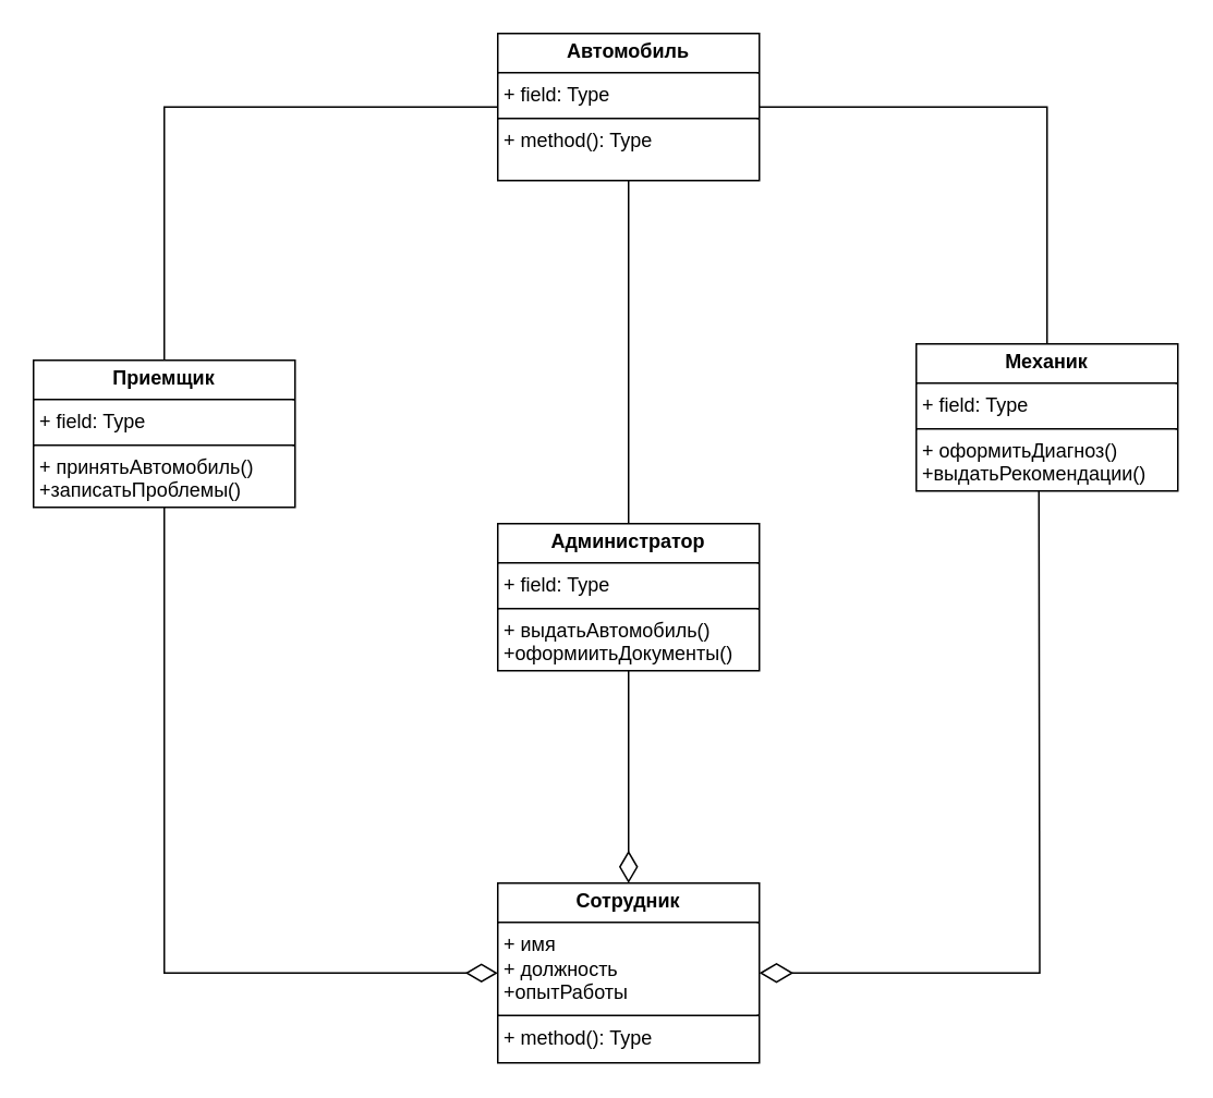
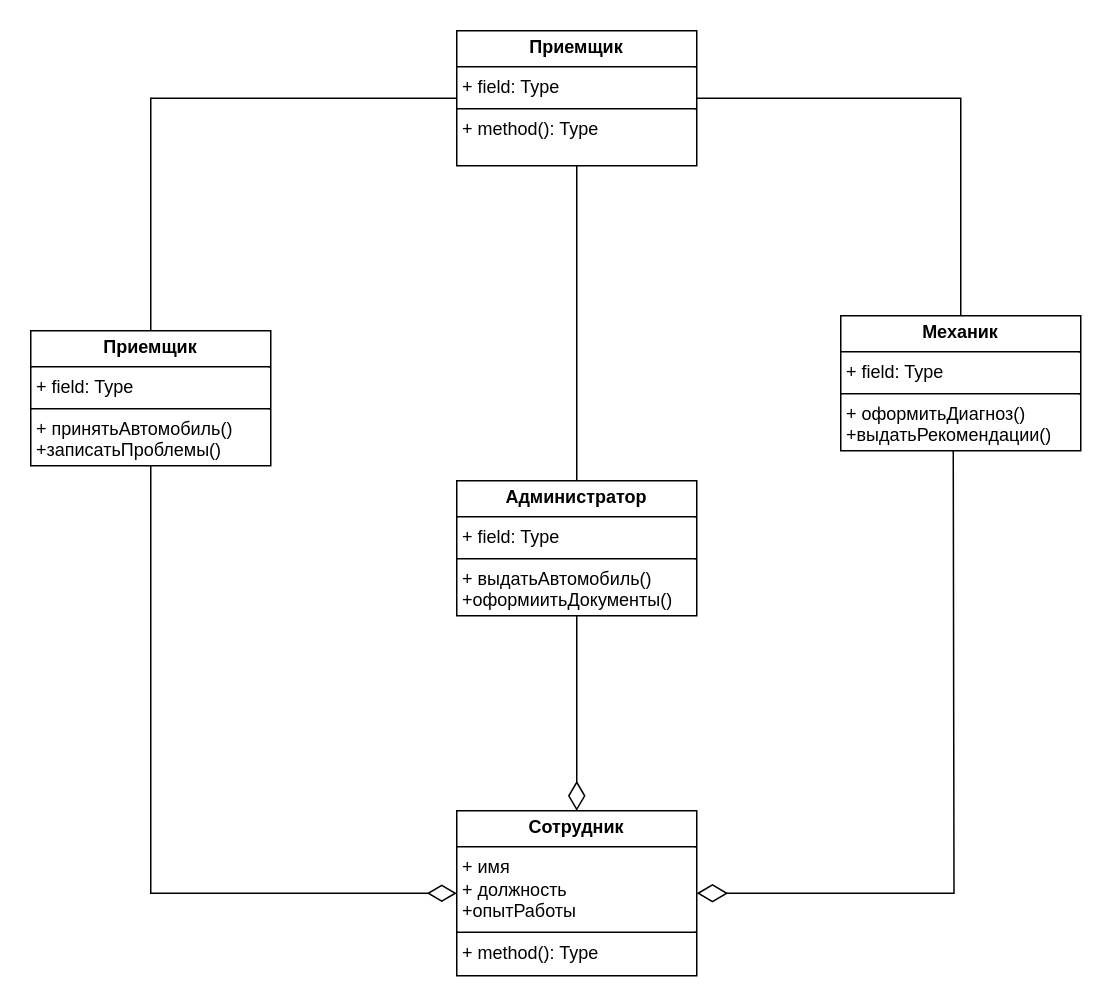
- <mxCell id="9" value="&lt;p style=&quot;margin:0px;margin-top:4px;text-align:center;&quot;&gt;&lt;b&gt;Автомобиль&lt;/b&gt;&lt;/p&gt;&lt;hr size=&quot;1&quot; style=&quot;border-style:solid;&quot;&gt;&lt;p style=&quot;margin:0px;margin-left:4px;&quot;&gt;+ field: Type&lt;/p&gt;&lt;hr size=&quot;1&quot; style=&quot;border-style:solid;&quot;&gt;&lt;p style=&quot;margin:0px;margin-left:4px;&quot;&gt;+ method(): Type&lt;/p&gt;" style="verticalAlign=top;align=left;overflow=fill;html=1;whiteSpace=wrap;" vertex="1" parent="1"><mxGeometry x="304" y="20" width="160" height="90" as="geometry" /></mxCell>
+ <mxCell id="9" value="&lt;p style=&quot;margin:0px;margin-top:4px;text-align:center;&quot;&gt;&lt;b&gt;Приемщик&lt;/b&gt;&lt;/p&gt;&lt;hr size=&quot;1&quot; style=&quot;border-style:solid;&quot;&gt;&lt;p style=&quot;margin:0px;margin-left:4px;&quot;&gt;+ field: Type&lt;/p&gt;&lt;hr size=&quot;1&quot; style=&quot;border-style:solid;&quot;&gt;&lt;p style=&quot;margin:0px;margin-left:4px;&quot;&gt;+ method(): Type&lt;/p&gt;" style="verticalAlign=top;align=left;overflow=fill;html=1;whiteSpace=wrap;" vertex="1" parent="1"><mxGeometry x="304" y="20" width="160" height="90" as="geometry" /></mxCell>
